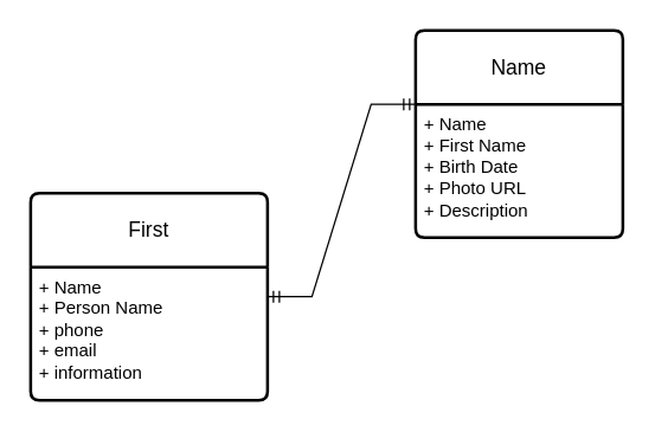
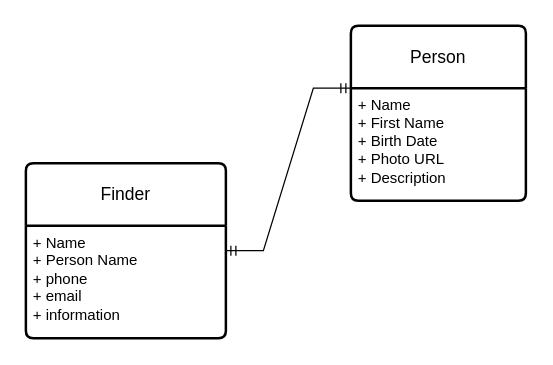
- <mxCell id="2" value="Name" style="swimlane;childLayout=stackLayout;horizontal=1;startSize=50;horizontalStack=0;rounded=1;fontSize=14;fontStyle=0;strokeWidth=2;resizeParent=0;resizeLast=1;shadow=0;dashed=0;align=center;arcSize=4;whiteSpace=wrap;html=1;" vertex="1" parent="1"><mxGeometry x="280" y="20" width="140" height="140" as="geometry" /></mxCell>
+ <mxCell id="2" value="Person" style="swimlane;childLayout=stackLayout;horizontal=1;startSize=50;horizontalStack=0;rounded=1;fontSize=14;fontStyle=0;strokeWidth=2;resizeParent=0;resizeLast=1;shadow=0;dashed=0;align=center;arcSize=4;whiteSpace=wrap;html=1;" vertex="1" parent="1"><mxGeometry x="280" y="20" width="140" height="140" as="geometry" /></mxCell>
- <mxCell id="4" value="First" style="swimlane;childLayout=stackLayout;horizontal=1;startSize=50;horizontalStack=0;rounded=1;fontSize=14;fontStyle=0;strokeWidth=2;resizeParent=0;resizeLast=1;shadow=0;dashed=0;align=center;arcSize=4;whiteSpace=wrap;html=1;" vertex="1" parent="1"><mxGeometry x="20" y="130" width="160" height="140" as="geometry" /></mxCell>
+ <mxCell id="4" value="Finder" style="swimlane;childLayout=stackLayout;horizontal=1;startSize=50;horizontalStack=0;rounded=1;fontSize=14;fontStyle=0;strokeWidth=2;resizeParent=0;resizeLast=1;shadow=0;dashed=0;align=center;arcSize=4;whiteSpace=wrap;html=1;" vertex="1" parent="1"><mxGeometry x="20" y="130" width="160" height="140" as="geometry" /></mxCell>
